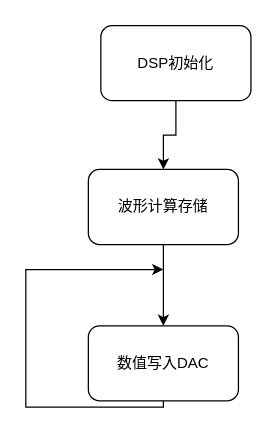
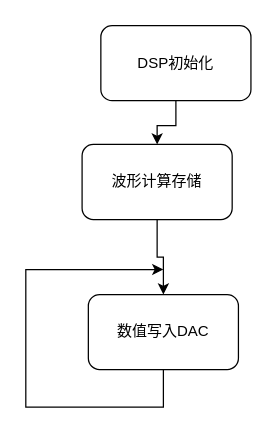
- <mxCell id="5" value="波形计算存储" style="whiteSpace=wrap;html=1;rounded=1;" vertex="1" parent="1"><mxGeometry x="70" y="135" width="120" height="60" as="geometry" /></mxCell>
+ <mxCell id="5" value="波形计算存储" style="whiteSpace=wrap;html=1;rounded=1;" vertex="1" parent="1"><mxGeometry x="65" y="115" width="120" height="60" as="geometry" /></mxCell>
- <mxCell id="7" value="数值写入DAC" style="whiteSpace=wrap;html=1;rounded=1;" vertex="1" parent="1"><mxGeometry x="70" y="260" width="120" height="60" as="geometry" /></mxCell>
+ <mxCell id="7" value="数值写入DAC" style="whiteSpace=wrap;html=1;rounded=1;" vertex="1" parent="1"><mxGeometry x="70" y="235" width="120" height="60" as="geometry" /></mxCell>
